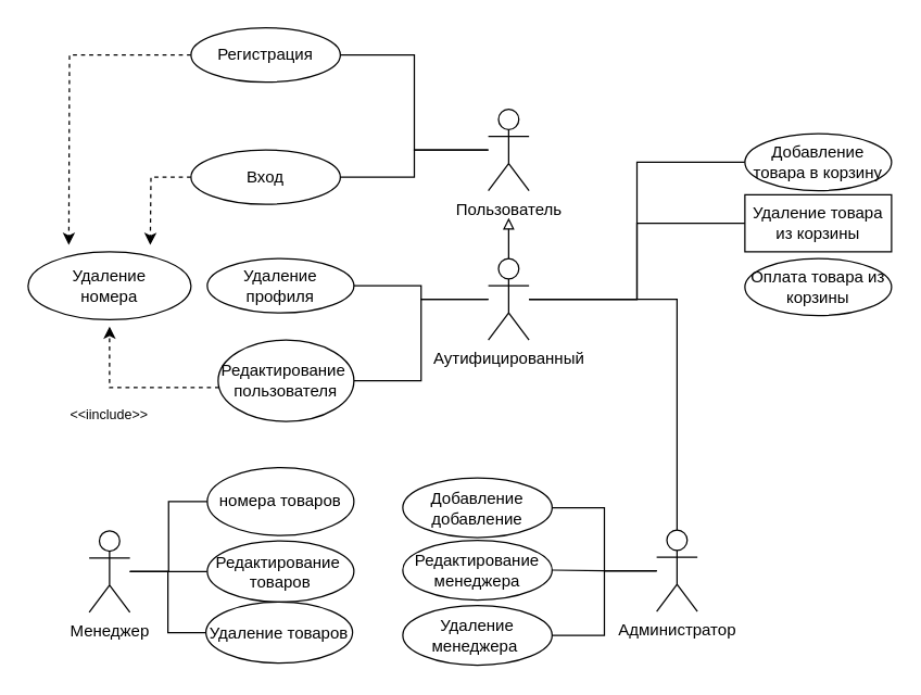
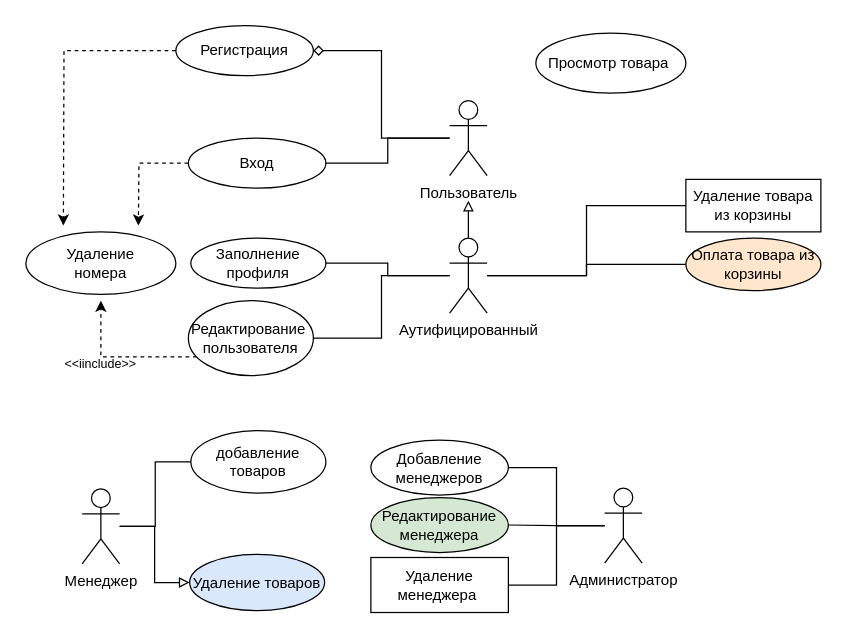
- <mxCell id="13" style="edgeStyle=orthogonalEdgeStyle;rounded=0;orthogonalLoop=1;jettySize=auto;html=1;entryX=1;entryY=0.5;entryDx=0;entryDy=0;endArrow=none;endFill=0;" parent="1" source="15" target="21" edge="1"><mxGeometry relative="1" as="geometry" /></mxCell>
+ <mxCell id="13" style="edgeStyle=orthogonalEdgeStyle;rounded=0;orthogonalLoop=1;jettySize=auto;html=1;entryX=1;entryY=0.5;entryDx=0;entryDy=0;endArrow=diamond;endFill=0;" parent="1" source="15" target="21" edge="1"><mxGeometry relative="1" as="geometry" /></mxCell>
+ <mxCell id="29" value="&lt;font style=&quot;font-size: 12px;&quot;&gt;Просмотр товара&amp;nbsp;&lt;br&gt;&lt;/font&gt;" style="ellipse;whiteSpace=wrap;html=1;fontSize=10;" parent="1" vertex="1"><mxGeometry x="428" y="26" width="120" height="48" as="geometry" /></mxCell>
- <mxCell id="8" style="edgeStyle=orthogonalEdgeStyle;rounded=0;orthogonalLoop=1;jettySize=auto;html=1;entryX=0;entryY=0.5;entryDx=0;entryDy=0;fontSize=12;endArrow=none;endFill=0;" parent="1" source="12" target="33" edge="1"><mxGeometry relative="1" as="geometry" /></mxCell>
- <mxCell id="33" value="Добавление товара в корзину" style="ellipse;whiteSpace=wrap;html=1;fontSize=12;" parent="1" vertex="1"><mxGeometry x="548" y="98" width="108" height="42" as="geometry" /></mxCell>
- <mxCell id="23" value="Вход" style="ellipse;whiteSpace=wrap;html=1;" parent="1" vertex="1"><mxGeometry x="140" y="110" width="110" height="40" as="geometry" /></mxCell>
+ <mxCell id="23" value="Вход" style="ellipse;whiteSpace=wrap;html=1;" parent="1" vertex="1"><mxGeometry x="150" y="110" width="110" height="40" as="geometry" /></mxCell>
- <mxCell id="25" value="Удаление профиля" style="ellipse;whiteSpace=wrap;html=1;" parent="1" vertex="1"><mxGeometry x="152" y="190" width="108" height="40" as="geometry" /></mxCell>
+ <mxCell id="25" value="Заполнение профиля" style="ellipse;whiteSpace=wrap;html=1;" parent="1" vertex="1"><mxGeometry x="152" y="190" width="108" height="40" as="geometry" /></mxCell>
- <mxCell id="35" value="Оплата товара из корзины" style="ellipse;whiteSpace=wrap;html=1;fontSize=12;" parent="1" vertex="1"><mxGeometry x="548" y="190" width="108" height="42" as="geometry" /></mxCell>
+ <mxCell id="35" value="Оплата товара из корзины" style="ellipse;whiteSpace=wrap;html=1;fontSize=12;fillColor=#ffe6cc;" parent="1" vertex="1"><mxGeometry x="548" y="190" width="108" height="42" as="geometry" /></mxCell>
- <mxCell id="27" value="Редактирование&amp;nbsp;&lt;br&gt;пользователя" style="ellipse;whiteSpace=wrap;html=1;" parent="1" vertex="1"><mxGeometry x="160" y="250" width="100" height="60" as="geometry" /></mxCell>
+ <mxCell id="27" value="Редактирование&amp;nbsp;&lt;br&gt;пользователя" style="ellipse;whiteSpace=wrap;html=1;" parent="1" vertex="1"><mxGeometry x="150" y="240" width="100" height="60" as="geometry" /></mxCell>
- <mxCell id="10" style="edgeStyle=orthogonalEdgeStyle;rounded=0;orthogonalLoop=1;jettySize=auto;html=1;fontSize=12;endArrow=none;endFill=0;" parent="1" source="12" target="5" edge="1"><mxGeometry relative="1" as="geometry" /></mxCell>
+ <mxCell id="10" style="edgeStyle=orthogonalEdgeStyle;rounded=0;orthogonalLoop=1;jettySize=auto;html=1;entryX=0;entryY=0.5;entryDx=0;entryDy=0;fontSize=12;endArrow=none;endFill=0;" parent="1" source="12" target="35" edge="1"><mxGeometry relative="1" as="geometry" /></mxCell>
- <mxCell id="28" value="&lt;span style=&quot;font-size: 10px;&quot;&gt;&amp;lt;&amp;lt;iinclude&amp;gt;&amp;gt;&lt;/span&gt;" style="text;html=1;strokeColor=none;fillColor=none;align=center;verticalAlign=middle;whiteSpace=wrap;rounded=0;" parent="1" vertex="1"><mxGeometry x="50" y="290" width="60" height="30" as="geometry" /></mxCell>
+ <mxCell id="28" value="&lt;span style=&quot;font-size: 10px;&quot;&gt;&amp;lt;&amp;lt;iinclude&amp;gt;&amp;gt;&lt;/span&gt;" style="text;html=1;strokeColor=none;fillColor=none;align=center;verticalAlign=middle;whiteSpace=wrap;rounded=0;" parent="1" vertex="1"><mxGeometry x="50" y="275" width="60" height="30" as="geometry" /></mxCell>
- <mxCell id="30" value="номера товаров" style="ellipse;whiteSpace=wrap;html=1;fontSize=12;" parent="1" vertex="1"><mxGeometry x="152" y="344" width="108" height="50" as="geometry" /></mxCell>
+ <mxCell id="30" value="добавление товаров" style="ellipse;whiteSpace=wrap;html=1;fontSize=12;" parent="1" vertex="1"><mxGeometry x="152" y="344" width="108" height="50" as="geometry" /></mxCell>
- <mxCell id="36" value="Добавление добавление" style="ellipse;whiteSpace=wrap;html=1;fontSize=12;" parent="1" vertex="1"><mxGeometry x="296" y="351.5" width="110" height="44" as="geometry" /></mxCell>
+ <mxCell id="36" value="Добавление менеджеров" style="ellipse;whiteSpace=wrap;html=1;fontSize=12;" parent="1" vertex="1"><mxGeometry x="296" y="351.5" width="110" height="44" as="geometry" /></mxCell>
- <mxCell id="37" value="Редактирование менеджера" style="ellipse;whiteSpace=wrap;html=1;fontSize=12;" parent="1" vertex="1"><mxGeometry x="296" y="397.5" width="110" height="44" as="geometry" /></mxCell>
+ <mxCell id="37" value="Редактирование менеджера" style="ellipse;whiteSpace=wrap;html=1;fontSize=12;fillColor=#d5e8d4;" parent="1" vertex="1"><mxGeometry x="296" y="397.5" width="110" height="44" as="geometry" /></mxCell>
- <mxCell id="17" style="edgeStyle=orthogonalEdgeStyle;rounded=0;orthogonalLoop=1;jettySize=auto;html=1;entryX=0;entryY=0.5;entryDx=0;entryDy=0;fontSize=12;endArrow=none;endFill=0;" parent="1" source="19" target="31" edge="1"><mxGeometry relative="1" as="geometry" /></mxCell>
- <mxCell id="31" value="Редактирование&amp;nbsp;&lt;br&gt;товаров" style="ellipse;whiteSpace=wrap;html=1;fontSize=12;" parent="1" vertex="1"><mxGeometry x="152" y="398" width="108" height="45" as="geometry" /></mxCell>
- <mxCell id="18" style="edgeStyle=orthogonalEdgeStyle;rounded=0;orthogonalLoop=1;jettySize=auto;html=1;entryX=0;entryY=0.5;entryDx=0;entryDy=0;fontSize=12;endArrow=none;endFill=0;" parent="1" source="19" target="32" edge="1"><mxGeometry relative="1" as="geometry" /></mxCell>
+ <mxCell id="18" style="edgeStyle=orthogonalEdgeStyle;rounded=0;orthogonalLoop=1;jettySize=auto;html=1;entryX=0;entryY=0.5;entryDx=0;entryDy=0;fontSize=12;endArrow=block;endFill=0;" parent="1" source="19" target="32" edge="1"><mxGeometry relative="1" as="geometry" /></mxCell>
- <mxCell id="32" value="Удаление товаров" style="ellipse;whiteSpace=wrap;html=1;fontSize=12;" parent="1" vertex="1"><mxGeometry x="151" y="443" width="108" height="45" as="geometry" /></mxCell>
+ <mxCell id="32" value="Удаление товаров" style="ellipse;whiteSpace=wrap;html=1;fontSize=12;fillColor=#dae8fc;" parent="1" vertex="1"><mxGeometry x="151" y="443" width="108" height="45" as="geometry" /></mxCell>
- <mxCell id="38" value="Удаление менеджера&amp;nbsp;" style="ellipse;whiteSpace=wrap;html=1;fontSize=12;" parent="1" vertex="1"><mxGeometry x="296" y="445.5" width="110" height="44" as="geometry" /></mxCell>
+ <mxCell id="38" value="Удаление менеджера&amp;nbsp;" style="whiteSpace=wrap;html=1;fontSize=12;rounded=0;" parent="1" vertex="1"><mxGeometry x="296" y="445.5" width="110" height="44" as="geometry" /></mxCell>
